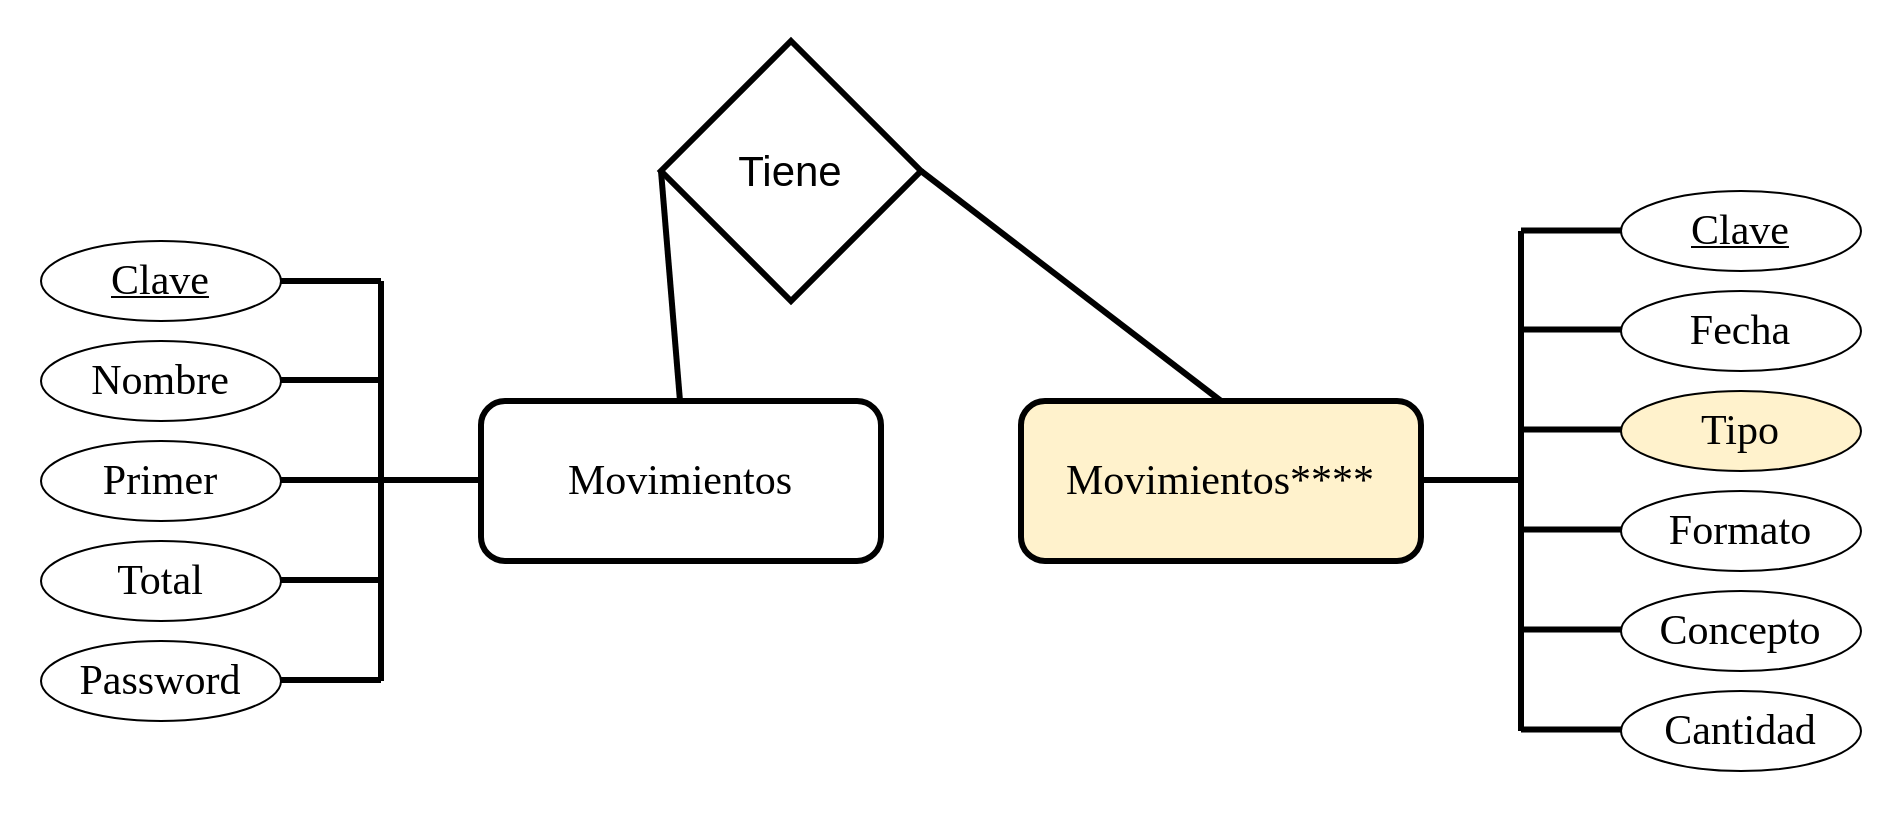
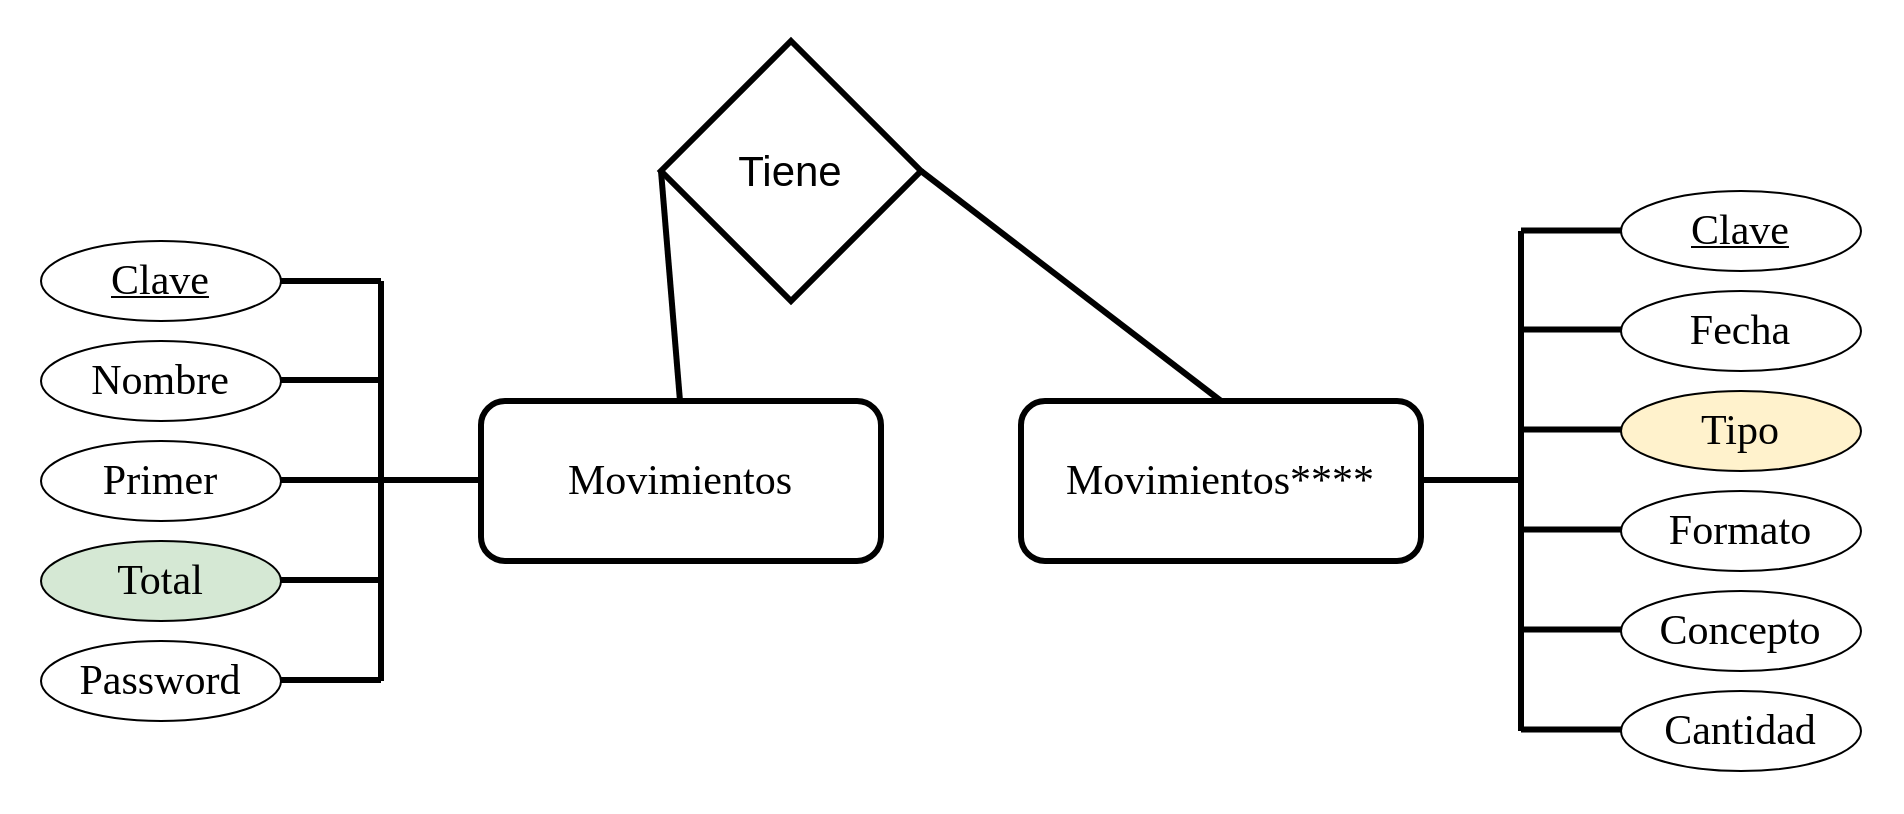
- <mxCell id="15" value="&lt;font style=&quot;font-size: 21px;&quot; face=&quot;Calibri&quot;&gt;Movimientos****&lt;/font&gt;" style="rounded=1;whiteSpace=wrap;html=1;strokeWidth=3;fillColor=#fff2cc;" vertex="1" parent="1"><mxGeometry x="510" y="200" width="200" height="80" as="geometry" /></mxCell>
+ <mxCell id="15" value="&lt;font style=&quot;font-size: 21px;&quot; face=&quot;Calibri&quot;&gt;Movimientos****&lt;/font&gt;" style="rounded=1;whiteSpace=wrap;html=1;strokeWidth=3;" vertex="1" parent="1"><mxGeometry x="510" y="200" width="200" height="80" as="geometry" /></mxCell>
- <mxCell id="6" value="&lt;font style=&quot;font-size: 21px;&quot; face=&quot;Calibri&quot;&gt;Total&lt;/font&gt;" style="ellipse;whiteSpace=wrap;html=1;" vertex="1" parent="1"><mxGeometry x="20" y="270" width="120" height="40" as="geometry" /></mxCell>
+ <mxCell id="6" value="&lt;font style=&quot;font-size: 21px;&quot; face=&quot;Calibri&quot;&gt;Total&lt;/font&gt;" style="ellipse;whiteSpace=wrap;html=1;fillColor=#d5e8d4;" vertex="1" parent="1"><mxGeometry x="20" y="270" width="120" height="40" as="geometry" /></mxCell>
